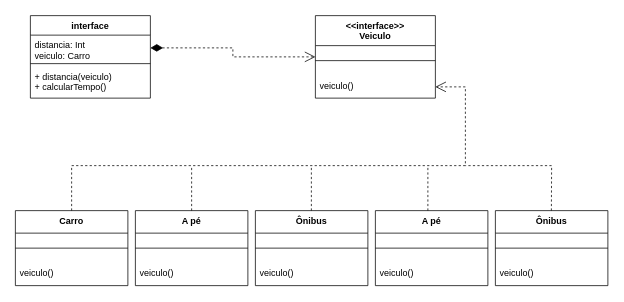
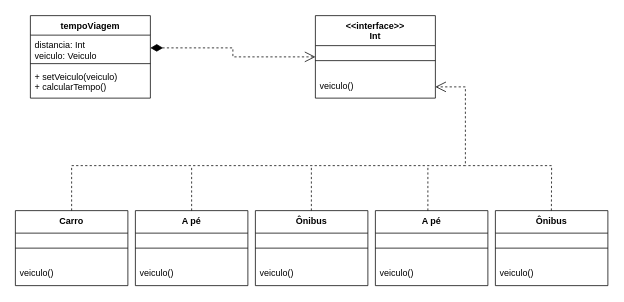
- <mxCell id="2" value="interface" style="swimlane;fontStyle=1;align=center;verticalAlign=top;childLayout=stackLayout;horizontal=1;startSize=26;horizontalStack=0;resizeParent=1;resizeParentMax=0;resizeLast=0;collapsible=1;marginBottom=0;whiteSpace=wrap;html=1;" vertex="1" parent="1"><mxGeometry x="40" y="20" width="160" height="110" as="geometry" /></mxCell>
+ <mxCell id="2" value="tempoViagem" style="swimlane;fontStyle=1;align=center;verticalAlign=top;childLayout=stackLayout;horizontal=1;startSize=26;horizontalStack=0;resizeParent=1;resizeParentMax=0;resizeLast=0;collapsible=1;marginBottom=0;whiteSpace=wrap;html=1;" vertex="1" parent="1"><mxGeometry x="40" y="20" width="160" height="110" as="geometry" /></mxCell>
- <mxCell id="6" value="&amp;lt;&amp;lt;interface&amp;gt;&amp;gt;&lt;div&gt;Veiculo&lt;/div&gt;" style="swimlane;fontStyle=1;align=center;verticalAlign=top;childLayout=stackLayout;horizontal=1;startSize=40;horizontalStack=0;resizeParent=1;resizeParentMax=0;resizeLast=0;collapsible=1;marginBottom=0;whiteSpace=wrap;html=1;" vertex="1" parent="1"><mxGeometry x="420" y="20" width="160" height="110" as="geometry" /></mxCell>
+ <mxCell id="6" value="&amp;lt;&amp;lt;interface&amp;gt;&amp;gt;&lt;div&gt;Int&lt;/div&gt;" style="swimlane;fontStyle=1;align=center;verticalAlign=top;childLayout=stackLayout;horizontal=1;startSize=40;horizontalStack=0;resizeParent=1;resizeParentMax=0;resizeLast=0;collapsible=1;marginBottom=0;whiteSpace=wrap;html=1;" vertex="1" parent="1"><mxGeometry x="420" y="20" width="160" height="110" as="geometry" /></mxCell>
- <mxCell id="3" value="distancia: Int&lt;br&gt;veiculo: Carro" style="text;strokeColor=none;fillColor=none;align=left;verticalAlign=top;spacingLeft=4;spacingRight=4;overflow=hidden;rotatable=0;points=[[0,0.5],[1,0.5]];portConstraint=eastwest;whiteSpace=wrap;html=1;" vertex="1" parent="2"><mxGeometry y="26" width="160" height="34" as="geometry" /></mxCell>
+ <mxCell id="3" value="distancia: Int&lt;br&gt;veiculo: Veiculo" style="text;strokeColor=none;fillColor=none;align=left;verticalAlign=top;spacingLeft=4;spacingRight=4;overflow=hidden;rotatable=0;points=[[0,0.5],[1,0.5]];portConstraint=eastwest;whiteSpace=wrap;html=1;" vertex="1" parent="2"><mxGeometry y="26" width="160" height="34" as="geometry" /></mxCell>
- <mxCell id="5" value="+ distancia(veiculo)&lt;div&gt;+ calcularTempo()&lt;/div&gt;" style="text;strokeColor=none;fillColor=none;align=left;verticalAlign=top;spacingLeft=4;spacingRight=4;overflow=hidden;rotatable=0;points=[[0,0.5],[1,0.5]];portConstraint=eastwest;whiteSpace=wrap;html=1;" vertex="1" parent="2"><mxGeometry y="68" width="160" height="42" as="geometry" /></mxCell>
+ <mxCell id="5" value="+ setVeiculo(veiculo)&lt;div&gt;+ calcularTempo()&lt;/div&gt;" style="text;strokeColor=none;fillColor=none;align=left;verticalAlign=top;spacingLeft=4;spacingRight=4;overflow=hidden;rotatable=0;points=[[0,0.5],[1,0.5]];portConstraint=eastwest;whiteSpace=wrap;html=1;" vertex="1" parent="2"><mxGeometry y="68" width="160" height="42" as="geometry" /></mxCell>
